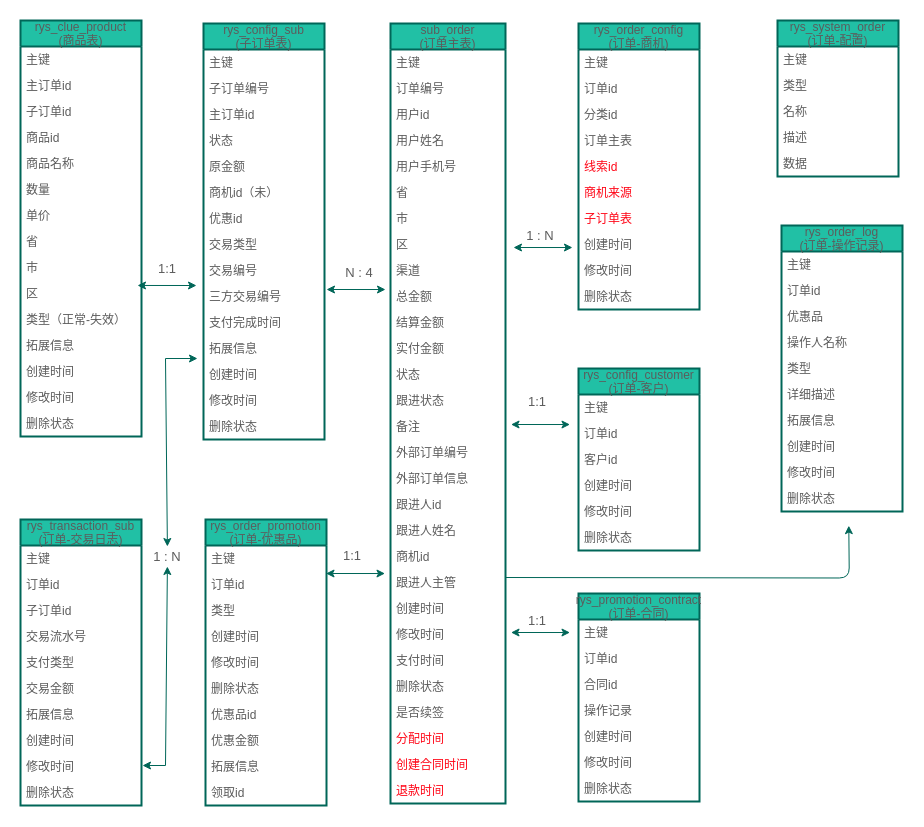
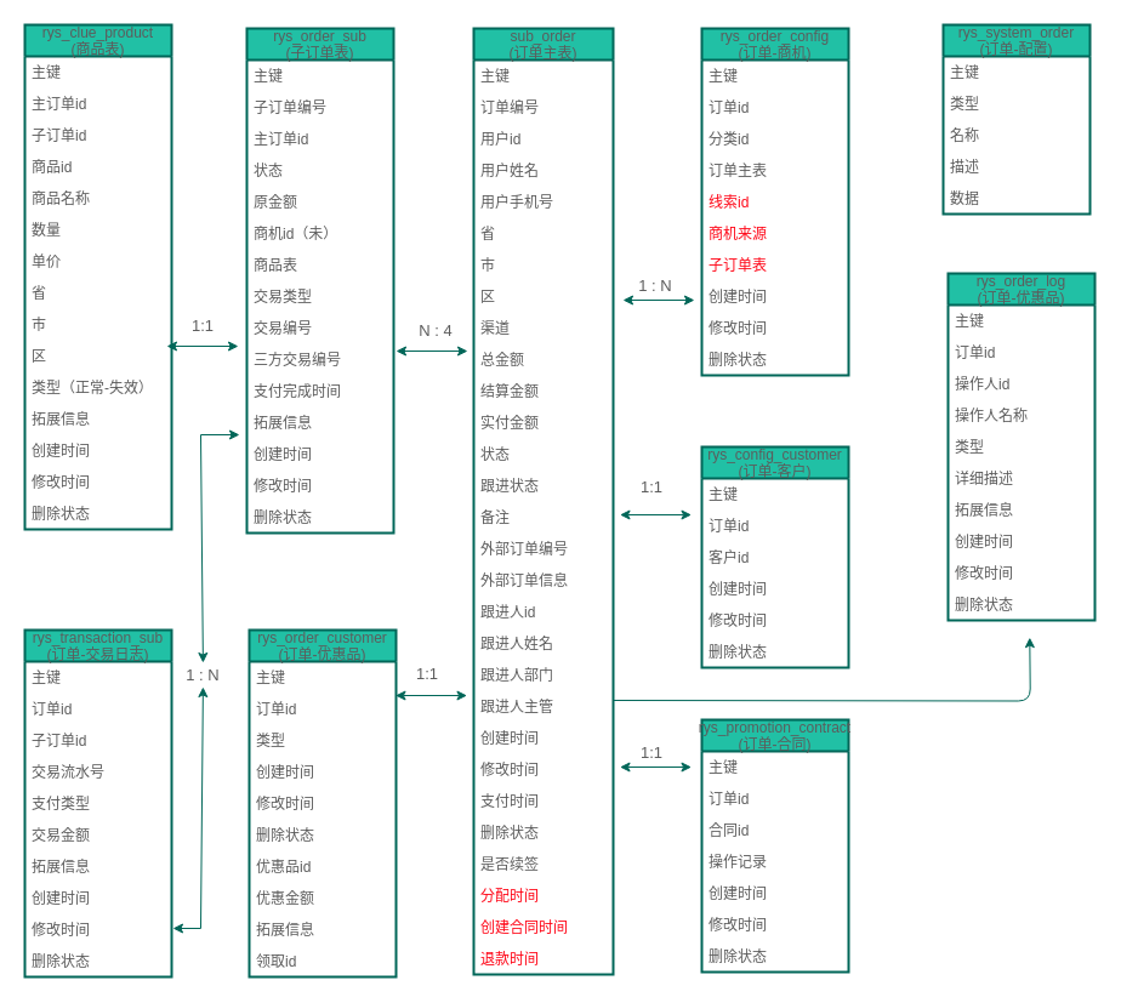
- <mxCell id="76" value="rys_config_sub&#10;(子订单表)" style="swimlane;fontStyle=0;childLayout=stackLayout;horizontal=1;startSize=26;horizontalStack=0;resizeParent=1;resizeParentMax=0;resizeLast=0;collapsible=1;marginBottom=0;fillColor=#21C0A5;strokeColor=#006658;strokeWidth=2;fontColor=#5C5C5C;" vertex="1" parent="1"><mxGeometry x="203" y="23" width="121" height="416" as="geometry" /></mxCell>
+ <mxCell id="76" value="rys_order_sub&#10;(子订单表)" style="swimlane;fontStyle=0;childLayout=stackLayout;horizontal=1;startSize=26;horizontalStack=0;resizeParent=1;resizeParentMax=0;resizeLast=0;collapsible=1;marginBottom=0;fillColor=#21C0A5;strokeColor=#006658;strokeWidth=2;fontColor=#5C5C5C;" vertex="1" parent="1"><mxGeometry x="203" y="23" width="121" height="416" as="geometry" /></mxCell>
- <mxCell id="83" value="优惠id" style="text;strokeColor=none;fillColor=none;align=left;verticalAlign=top;spacingLeft=4;spacingRight=4;overflow=hidden;rotatable=0;points=[[0,0.5],[1,0.5]];portConstraint=eastwest;fontColor=#5C5C5C;" vertex="1" parent="76"><mxGeometry y="182" width="121" height="26" as="geometry" /></mxCell>
+ <mxCell id="83" value="商品表" style="text;strokeColor=none;fillColor=none;align=left;verticalAlign=top;spacingLeft=4;spacingRight=4;overflow=hidden;rotatable=0;points=[[0,0.5],[1,0.5]];portConstraint=eastwest;fontColor=#5C5C5C;" vertex="1" parent="76"><mxGeometry y="182" width="121" height="26" as="geometry" /></mxCell>
- <mxCell id="122" value="rys_order_log&#10;(订单-操作记录)" style="swimlane;fontStyle=0;childLayout=stackLayout;horizontal=1;startSize=26;horizontalStack=0;resizeParent=1;resizeParentMax=0;resizeLast=0;collapsible=1;marginBottom=0;fillColor=#21C0A5;strokeColor=#006658;strokeWidth=2;fontColor=#5C5C5C;" vertex="1" parent="1"><mxGeometry x="781" y="225" width="121" height="286" as="geometry" /></mxCell>
+ <mxCell id="122" value="rys_order_log&#10;(订单-优惠品)" style="swimlane;fontStyle=0;childLayout=stackLayout;horizontal=1;startSize=26;horizontalStack=0;resizeParent=1;resizeParentMax=0;resizeLast=0;collapsible=1;marginBottom=0;fillColor=#21C0A5;strokeColor=#006658;strokeWidth=2;fontColor=#5C5C5C;" vertex="1" parent="1"><mxGeometry x="781" y="225" width="121" height="286" as="geometry" /></mxCell>
- <mxCell id="125" value="优惠品" style="text;strokeColor=none;fillColor=none;align=left;verticalAlign=top;spacingLeft=4;spacingRight=4;overflow=hidden;rotatable=0;points=[[0,0.5],[1,0.5]];portConstraint=eastwest;fontColor=#5C5C5C;" vertex="1" parent="122"><mxGeometry y="78" width="121" height="26" as="geometry" /></mxCell>
+ <mxCell id="125" value="操作人id" style="text;strokeColor=none;fillColor=none;align=left;verticalAlign=top;spacingLeft=4;spacingRight=4;overflow=hidden;rotatable=0;points=[[0,0.5],[1,0.5]];portConstraint=eastwest;fontColor=#5C5C5C;" vertex="1" parent="122"><mxGeometry y="78" width="121" height="26" as="geometry" /></mxCell>
- <mxCell id="65" value="rys_order_promotion&#10;(订单-优惠品)" style="swimlane;fontStyle=0;childLayout=stackLayout;horizontal=1;startSize=26;horizontalStack=0;resizeParent=1;resizeParentMax=0;resizeLast=0;collapsible=1;marginBottom=0;fillColor=#21C0A5;strokeColor=#006658;strokeWidth=2;fontColor=#5C5C5C;" vertex="1" parent="1"><mxGeometry x="205" y="519" width="121" height="286" as="geometry" /></mxCell>
+ <mxCell id="65" value="rys_order_customer&#10;(订单-优惠品)" style="swimlane;fontStyle=0;childLayout=stackLayout;horizontal=1;startSize=26;horizontalStack=0;resizeParent=1;resizeParentMax=0;resizeLast=0;collapsible=1;marginBottom=0;fillColor=#21C0A5;strokeColor=#006658;strokeWidth=2;fontColor=#5C5C5C;" vertex="1" parent="1"><mxGeometry x="205" y="519" width="121" height="286" as="geometry" /></mxCell>
- <mxCell id="42" value="商机id" style="text;strokeColor=none;fillColor=none;align=left;verticalAlign=top;spacingLeft=4;spacingRight=4;overflow=hidden;rotatable=0;points=[[0,0.5],[1,0.5]];portConstraint=eastwest;fontColor=#5C5C5C;" vertex="1" parent="22"><mxGeometry y="520" width="115" height="26" as="geometry" /></mxCell>
+ <mxCell id="42" value="跟进人部门" style="text;strokeColor=none;fillColor=none;align=left;verticalAlign=top;spacingLeft=4;spacingRight=4;overflow=hidden;rotatable=0;points=[[0,0.5],[1,0.5]];portConstraint=eastwest;fontColor=#5C5C5C;" vertex="1" parent="22"><mxGeometry y="520" width="115" height="26" as="geometry" /></mxCell>
